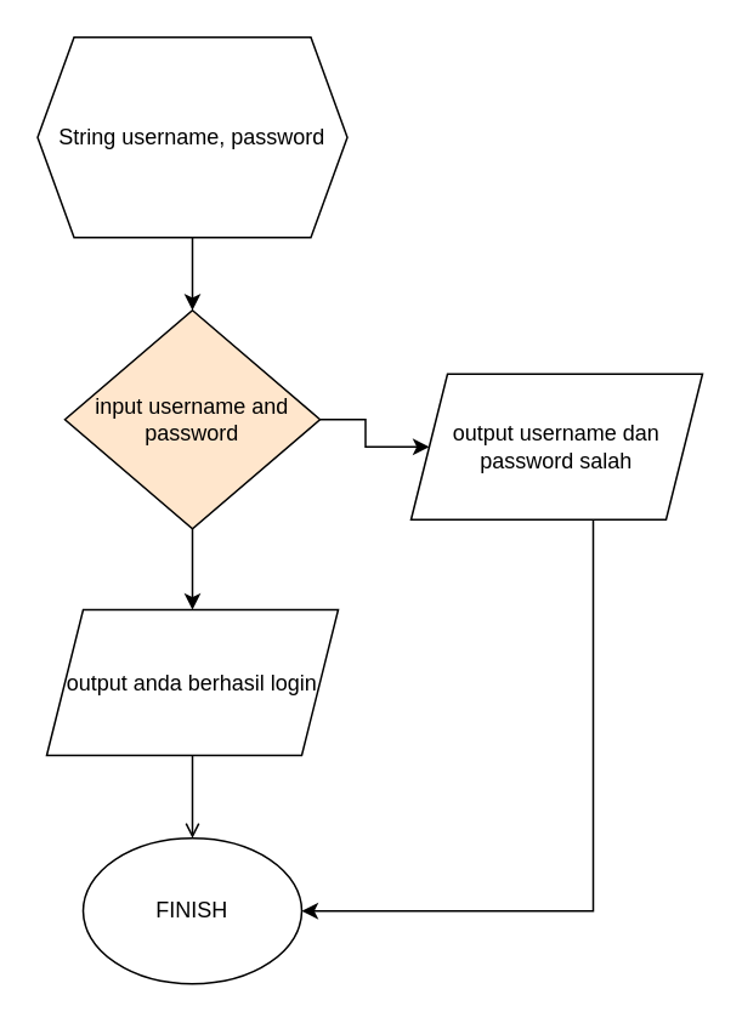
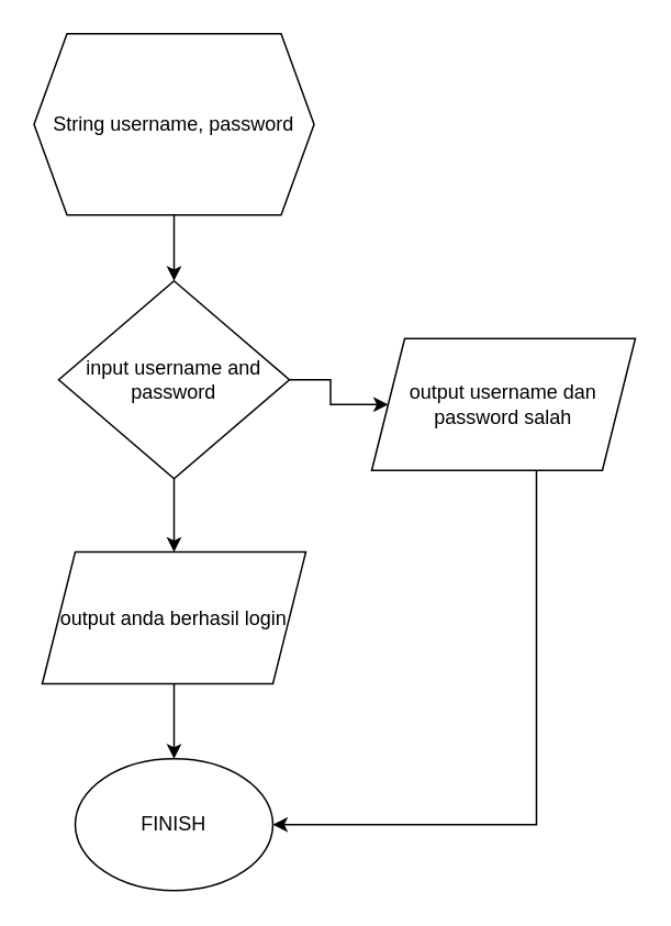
- <mxCell id="6" value="input username and password" style="rhombus;whiteSpace=wrap;html=1;fillColor=#ffe6cc;" vertex="1" parent="1"><mxGeometry x="35" y="170" width="140" height="120" as="geometry" /></mxCell>
+ <mxCell id="6" value="input username and password" style="rhombus;whiteSpace=wrap;html=1;" vertex="1" parent="1"><mxGeometry x="35" y="170" width="140" height="120" as="geometry" /></mxCell>
- <mxCell id="7" style="edgeStyle=orthogonalEdgeStyle;rounded=0;orthogonalLoop=1;jettySize=auto;html=1;endArrow=open;" edge="1" parent="1" source="8" target="11"><mxGeometry relative="1" as="geometry" /></mxCell>
+ <mxCell id="7" style="edgeStyle=orthogonalEdgeStyle;rounded=0;orthogonalLoop=1;jettySize=auto;html=1;" edge="1" parent="1" source="8" target="11"><mxGeometry relative="1" as="geometry" /></mxCell>
